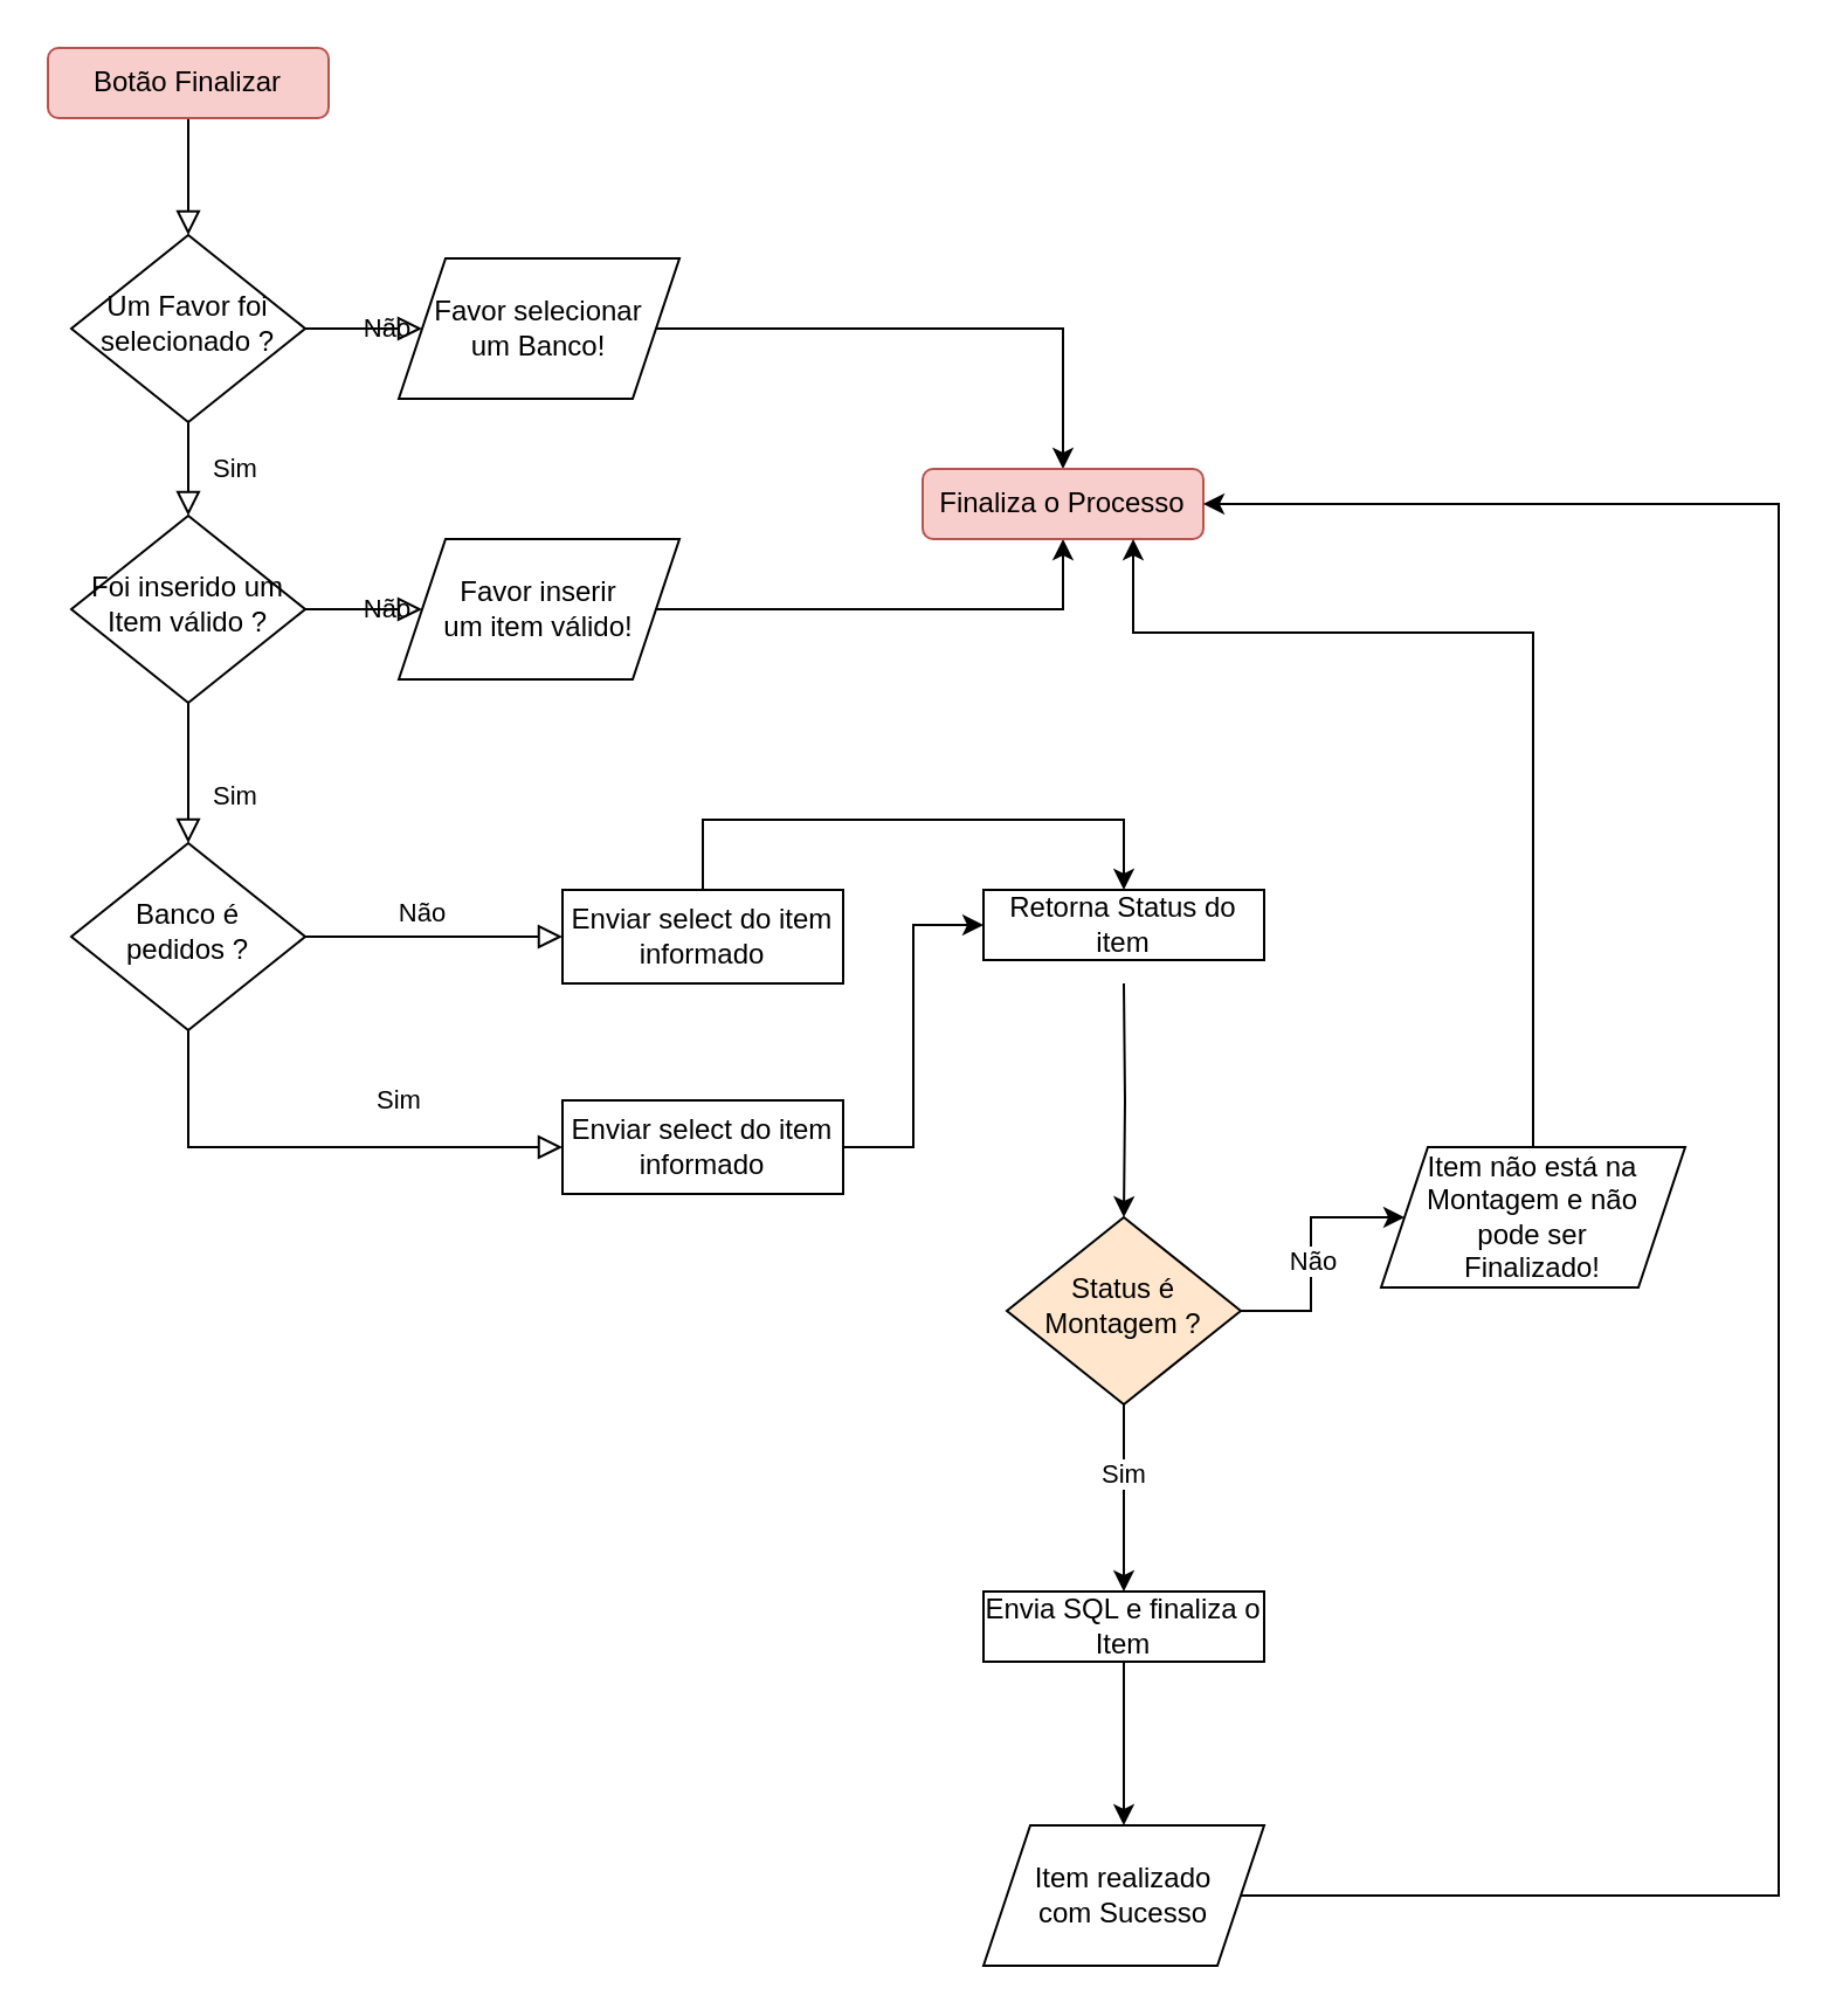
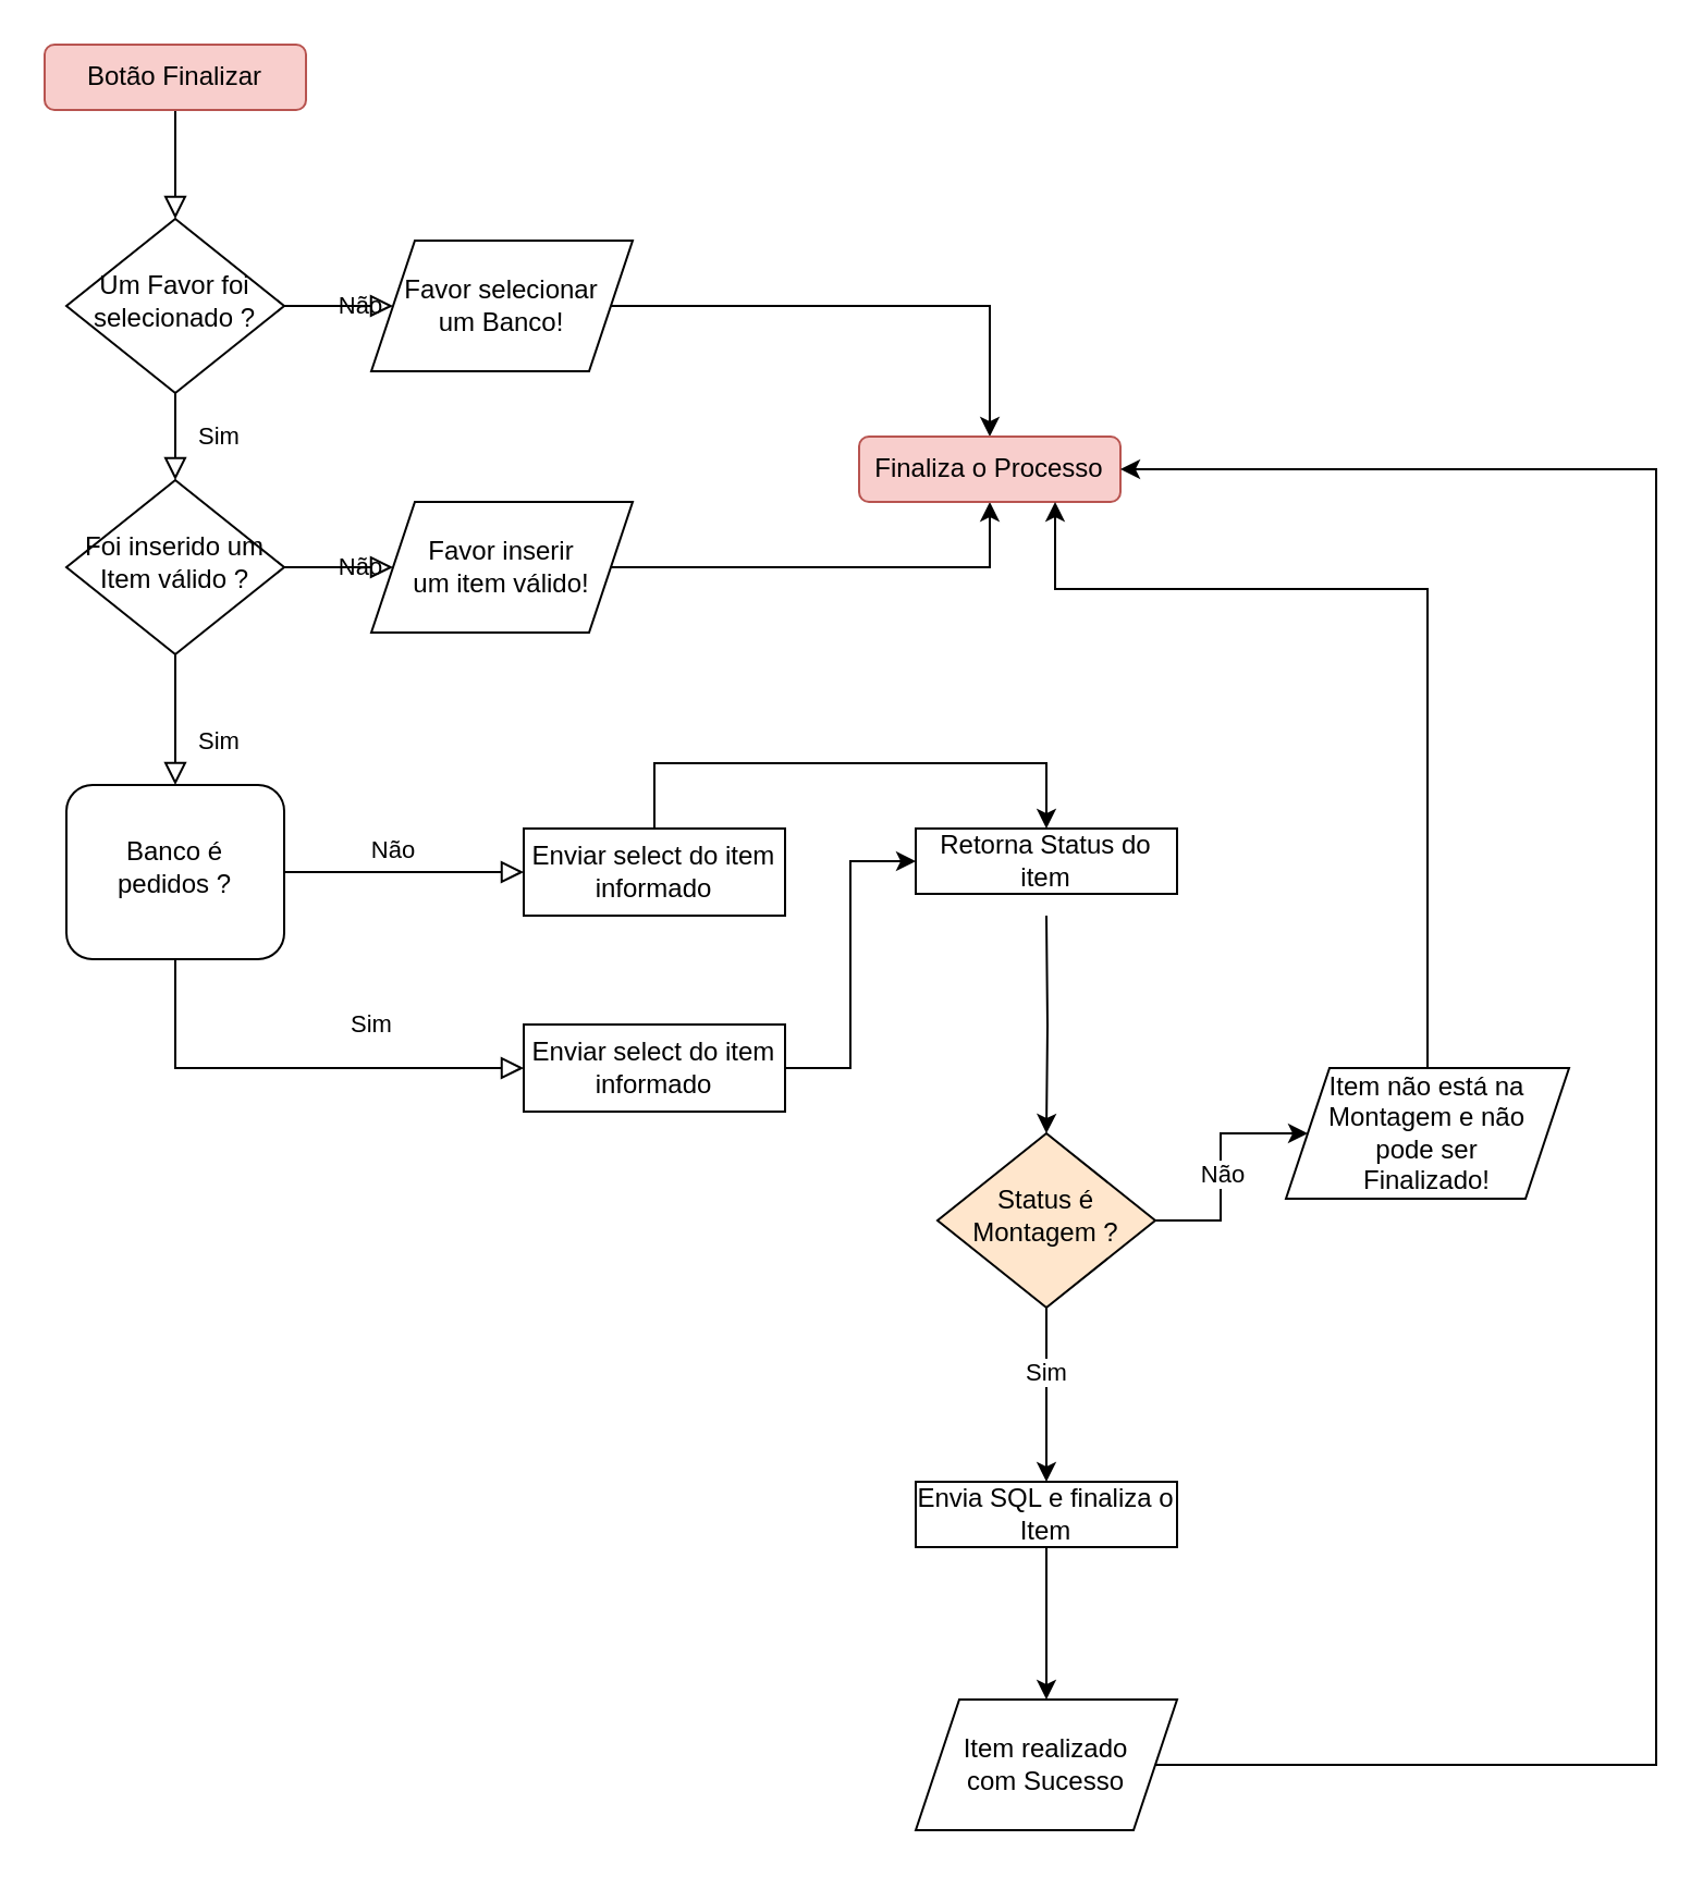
- <mxCell id="12" value="Banco é &lt;br&gt;pedidos ?" style="rhombus;whiteSpace=wrap;html=1;shadow=0;fontFamily=Helvetica;fontSize=12;align=center;strokeWidth=1;spacing=6;spacingTop=-4;" vertex="1" parent="1"><mxGeometry x="30" y="360" width="100" height="80" as="geometry" /></mxCell>
+ <mxCell id="12" value="Banco é &lt;br&gt;pedidos ?" style="whiteSpace=wrap;html=1;shadow=0;fontFamily=Helvetica;fontSize=12;align=center;strokeWidth=1;spacing=6;spacingTop=-4;rounded=1;" vertex="1" parent="1"><mxGeometry x="30" y="360" width="100" height="80" as="geometry" /></mxCell>
